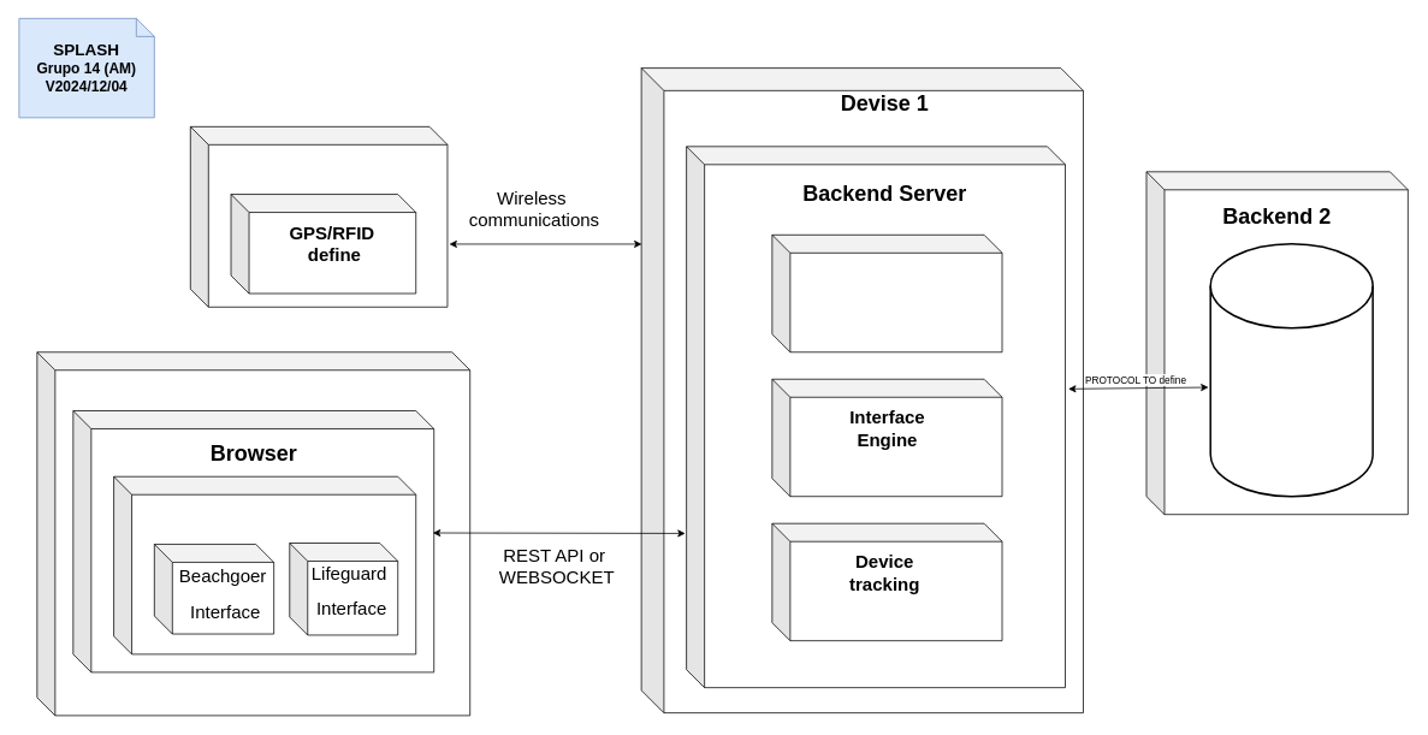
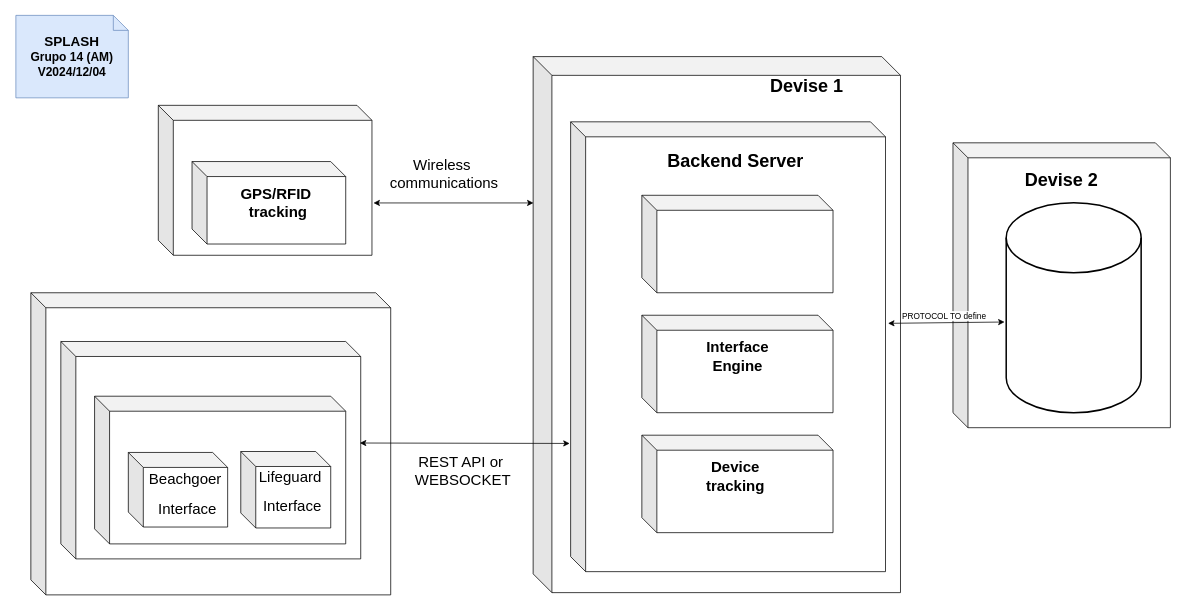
- <mxCell id="29" value="&lt;h1 style=&quot;margin-top: 0px; margin-bottom: 0px; padding-top: 0px;&quot;&gt;Devise 1&lt;/h1&gt;" style="text;html=1;align=center;verticalAlign=middle;whiteSpace=wrap;rounded=0;" vertex="1" parent="1"><mxGeometry x="870" y="100" width="220" height="30" as="geometry" /></mxCell>
+ <mxCell id="29" value="&lt;h1 style=&quot;margin-top: 0px; margin-bottom: 0px; padding-top: 0px;&quot;&gt;Devise 1&lt;/h1&gt;" style="text;html=1;align=center;verticalAlign=middle;whiteSpace=wrap;rounded=0;" vertex="1" parent="1"><mxGeometry x="965" y="100" width="220" height="30" as="geometry" /></mxCell>
- <mxCell id="30" value="&lt;h1 style=&quot;margin-top: 0px; margin-bottom: 0px; padding-top: 0px;&quot;&gt;Backend 2&lt;/h1&gt;" style="text;html=1;align=center;verticalAlign=middle;whiteSpace=wrap;rounded=0;" vertex="1" parent="1"><mxGeometry x="1305" y="225" width="220" height="30" as="geometry" /></mxCell>
+ <mxCell id="30" value="&lt;h1 style=&quot;margin-top: 0px; margin-bottom: 0px; padding-top: 0px;&quot;&gt;Devise 2&lt;/h1&gt;" style="text;html=1;align=center;verticalAlign=middle;whiteSpace=wrap;rounded=0;" vertex="1" parent="1"><mxGeometry x="1305" y="225" width="220" height="30" as="geometry" /></mxCell>
- <mxCell id="12" value="&lt;h2&gt;&lt;font style=&quot;font-size: 20px;&quot;&gt;GPS/RFID&amp;nbsp;&lt;br&gt;define&lt;/font&gt;&lt;/h2&gt;" style="text;html=1;align=center;verticalAlign=middle;whiteSpace=wrap;rounded=0;" vertex="1" parent="1"><mxGeometry x="300" y="250" width="140" height="40" as="geometry" /></mxCell>
+ <mxCell id="12" value="&lt;h2&gt;&lt;font style=&quot;font-size: 20px;&quot;&gt;GPS/RFID&amp;nbsp;&lt;br&gt;tracking&lt;/font&gt;&lt;/h2&gt;" style="text;html=1;align=center;verticalAlign=middle;whiteSpace=wrap;rounded=0;" vertex="1" parent="1"><mxGeometry x="300" y="250" width="140" height="40" as="geometry" /></mxCell>
- <mxCell id="8" value="&lt;h1 style=&quot;margin-top: 0px; margin-bottom: 0px; padding-top: 0px;&quot;&gt;Browser&lt;/h1&gt;" style="text;html=1;align=center;verticalAlign=middle;whiteSpace=wrap;rounded=0;" vertex="1" parent="1"><mxGeometry x="182.5" y="488" width="195" height="30" as="geometry" /></mxCell>
